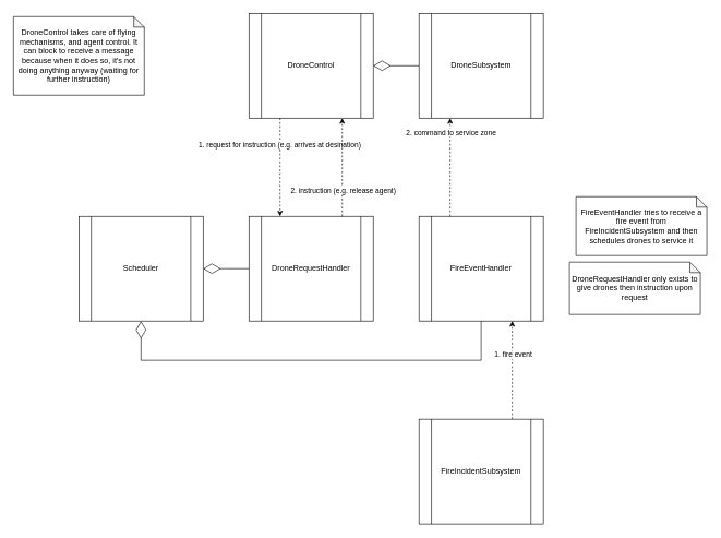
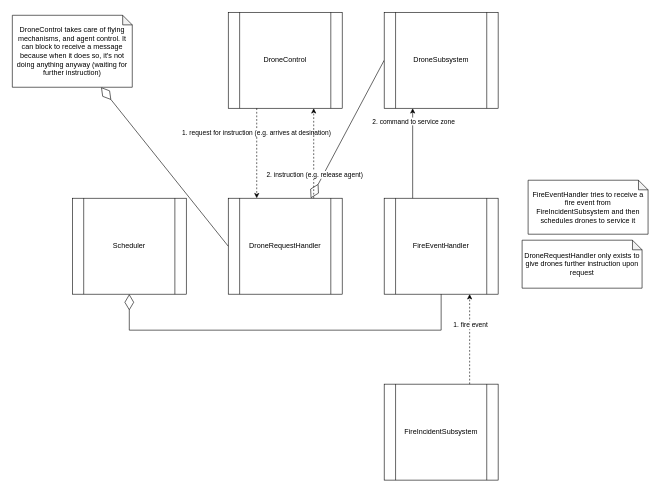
- <mxCell id="3" value="" style="endArrow=diamondThin;endFill=0;endSize=24;html=1;rounded=0;entryX=1;entryY=0.5;entryDx=0;entryDy=0;exitX=0;exitY=0.5;exitDx=0;exitDy=0;" parent="1" source="4" target="2" edge="1"><mxGeometry width="160" relative="1" as="geometry"><mxPoint x="650" y="60" as="sourcePoint" /><mxPoint x="810" y="190" as="targetPoint" /></mxGeometry></mxCell>
+ <mxCell id="3" value="" style="endArrow=diamondThin;endFill=0;endSize=24;html=1;rounded=0;exitX=0;exitY=0.5;exitDx=0;exitDy=0;" parent="1" source="4" target="5" edge="1"><mxGeometry width="160" relative="1" as="geometry"><mxPoint x="650" y="60" as="sourcePoint" /><mxPoint x="810" y="190" as="targetPoint" /></mxGeometry></mxCell>
- <mxCell id="14" value="" style="endArrow=classic;html=1;rounded=0;exitX=0.25;exitY=0;exitDx=0;exitDy=0;entryX=0.25;entryY=1;entryDx=0;entryDy=0;dashed=1;" parent="1" source="6" target="4" edge="1"><mxGeometry width="50" height="50" relative="1" as="geometry"><mxPoint x="670" y="350" as="sourcePoint" /><mxPoint x="670" y="160" as="targetPoint" /></mxGeometry></mxCell>
+ <mxCell id="14" value="" style="endArrow=classic;html=1;rounded=0;exitX=0.25;exitY=0;exitDx=0;exitDy=0;entryX=0.25;entryY=1;entryDx=0;entryDy=0;dashed=0;" parent="1" source="6" target="4" edge="1"><mxGeometry width="50" height="50" relative="1" as="geometry"><mxPoint x="670" y="350" as="sourcePoint" /><mxPoint x="670" y="160" as="targetPoint" /></mxGeometry></mxCell>
- <mxCell id="8" value="" style="endArrow=diamondThin;endFill=0;endSize=24;html=1;rounded=0;entryX=1;entryY=0.5;entryDx=0;entryDy=0;exitX=0;exitY=0.5;exitDx=0;exitDy=0;" parent="1" source="5" target="7" edge="1"><mxGeometry width="160" relative="1" as="geometry"><mxPoint x="350" y="370" as="sourcePoint" /><mxPoint x="510" y="370" as="targetPoint" /></mxGeometry></mxCell>
+ <mxCell id="8" value="" style="endArrow=diamondThin;endFill=0;endSize=24;html=1;rounded=0;exitX=0;exitY=0.5;exitDx=0;exitDy=0;" parent="1" source="5" target="19" edge="1"><mxGeometry width="160" relative="1" as="geometry"><mxPoint x="350" y="370" as="sourcePoint" /><mxPoint x="510" y="370" as="targetPoint" /></mxGeometry></mxCell>
- <mxCell id="21" value="DroneRequestHandler only exists to give drones then instruction upon request" style="shape=note;whiteSpace=wrap;html=1;backgroundOutline=1;darkOpacity=0.05;size=16;" vertex="1" parent="1"><mxGeometry x="870" y="400" width="200" height="80" as="geometry" /></mxCell>
+ <mxCell id="21" value="DroneRequestHandler only exists to give drones further instruction upon request" style="shape=note;whiteSpace=wrap;html=1;backgroundOutline=1;darkOpacity=0.05;size=16;" vertex="1" parent="1"><mxGeometry x="870" y="400" width="200" height="80" as="geometry" /></mxCell>
